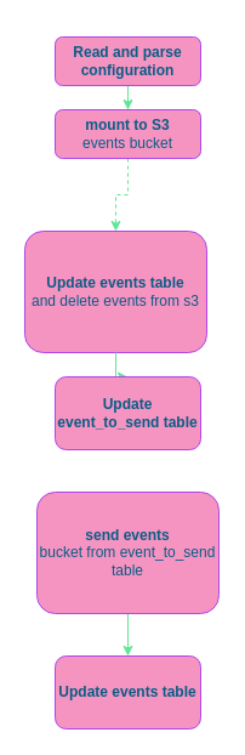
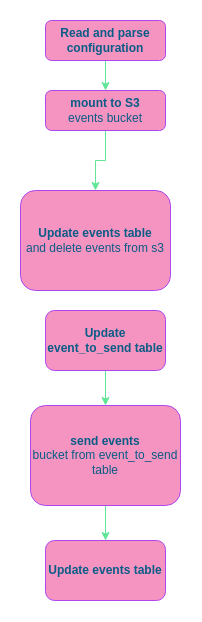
- <mxCell id="3" value="&lt;b&gt;Read and parse configuration&lt;/b&gt;" style="rounded=1;whiteSpace=wrap;html=1;fontSize=12;glass=0;strokeWidth=1;shadow=0;labelBackgroundColor=none;fillColor=#F694C1;strokeColor=#AF45ED;fontColor=#095C86;" parent="1" vertex="1"><mxGeometry x="45" y="30" width="120" height="40" as="geometry" /></mxCell>
+ <mxCell id="3" value="&lt;b&gt;Read and parse configuration&lt;/b&gt;" style="rounded=1;whiteSpace=wrap;html=1;fontSize=12;glass=0;strokeWidth=1;shadow=0;labelBackgroundColor=none;fillColor=#F694C1;strokeColor=#AF45ED;fontColor=#095C86;" parent="1" vertex="1"><mxGeometry x="45" y="20" width="120" height="40" as="geometry" /></mxCell>
- <mxCell id="4" value="" style="edgeStyle=orthogonalEdgeStyle;rounded=0;orthogonalLoop=1;jettySize=auto;html=1;strokeColor=#60E696;fontColor=default;labelBackgroundColor=none;dashed=1;" edge="1" parent="1" source="5" target="6"><mxGeometry relative="1" as="geometry" /></mxCell>
+ <mxCell id="4" value="" style="edgeStyle=orthogonalEdgeStyle;rounded=0;orthogonalLoop=1;jettySize=auto;html=1;strokeColor=#60E696;fontColor=default;labelBackgroundColor=none;" edge="1" parent="1" source="5" target="6"><mxGeometry relative="1" as="geometry" /></mxCell>
- <mxCell id="7" value="" style="edgeStyle=orthogonalEdgeStyle;rounded=0;orthogonalLoop=1;jettySize=auto;html=1;strokeColor=#60E696;fontColor=#095C86;fillColor=#F694C1;exitX=0.5;exitY=1;exitDx=0;exitDy=0;" edge="1" parent="1" source="6" target="9"><mxGeometry relative="1" as="geometry"><mxPoint x="105" y="320" as="sourcePoint" /></mxGeometry></mxCell>
+ <mxCell id="8" value="" style="edgeStyle=orthogonalEdgeStyle;rounded=0;orthogonalLoop=1;jettySize=auto;html=1;strokeColor=#60E696;fontColor=#095C86;fillColor=#F694C1;" edge="1" parent="1" source="9" target="11"><mxGeometry relative="1" as="geometry" /></mxCell>
